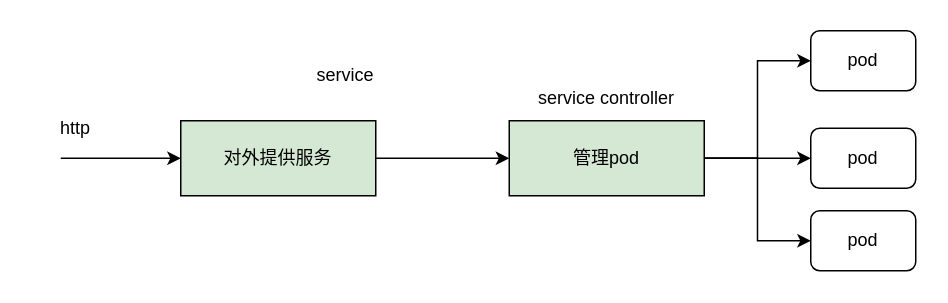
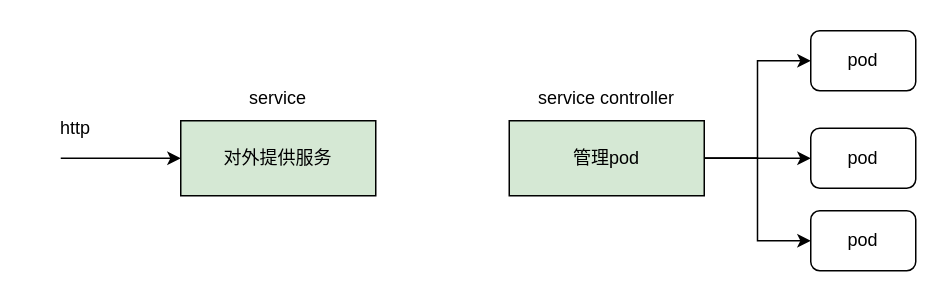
- <mxCell id="4" value="service" style="text;html=1;align=center;verticalAlign=middle;whiteSpace=wrap;rounded=0;" vertex="1" parent="1"><mxGeometry x="200" y="35" width="60" height="30" as="geometry" /></mxCell>
+ <mxCell id="4" value="service" style="text;html=1;align=center;verticalAlign=middle;whiteSpace=wrap;rounded=0;" vertex="1" parent="1"><mxGeometry x="155" y="50" width="60" height="30" as="geometry" /></mxCell>
- <mxCell id="2" style="edgeStyle=orthogonalEdgeStyle;rounded=0;orthogonalLoop=1;jettySize=auto;html=1;" edge="1" parent="1" source="3" target="8"><mxGeometry relative="1" as="geometry" /></mxCell>
